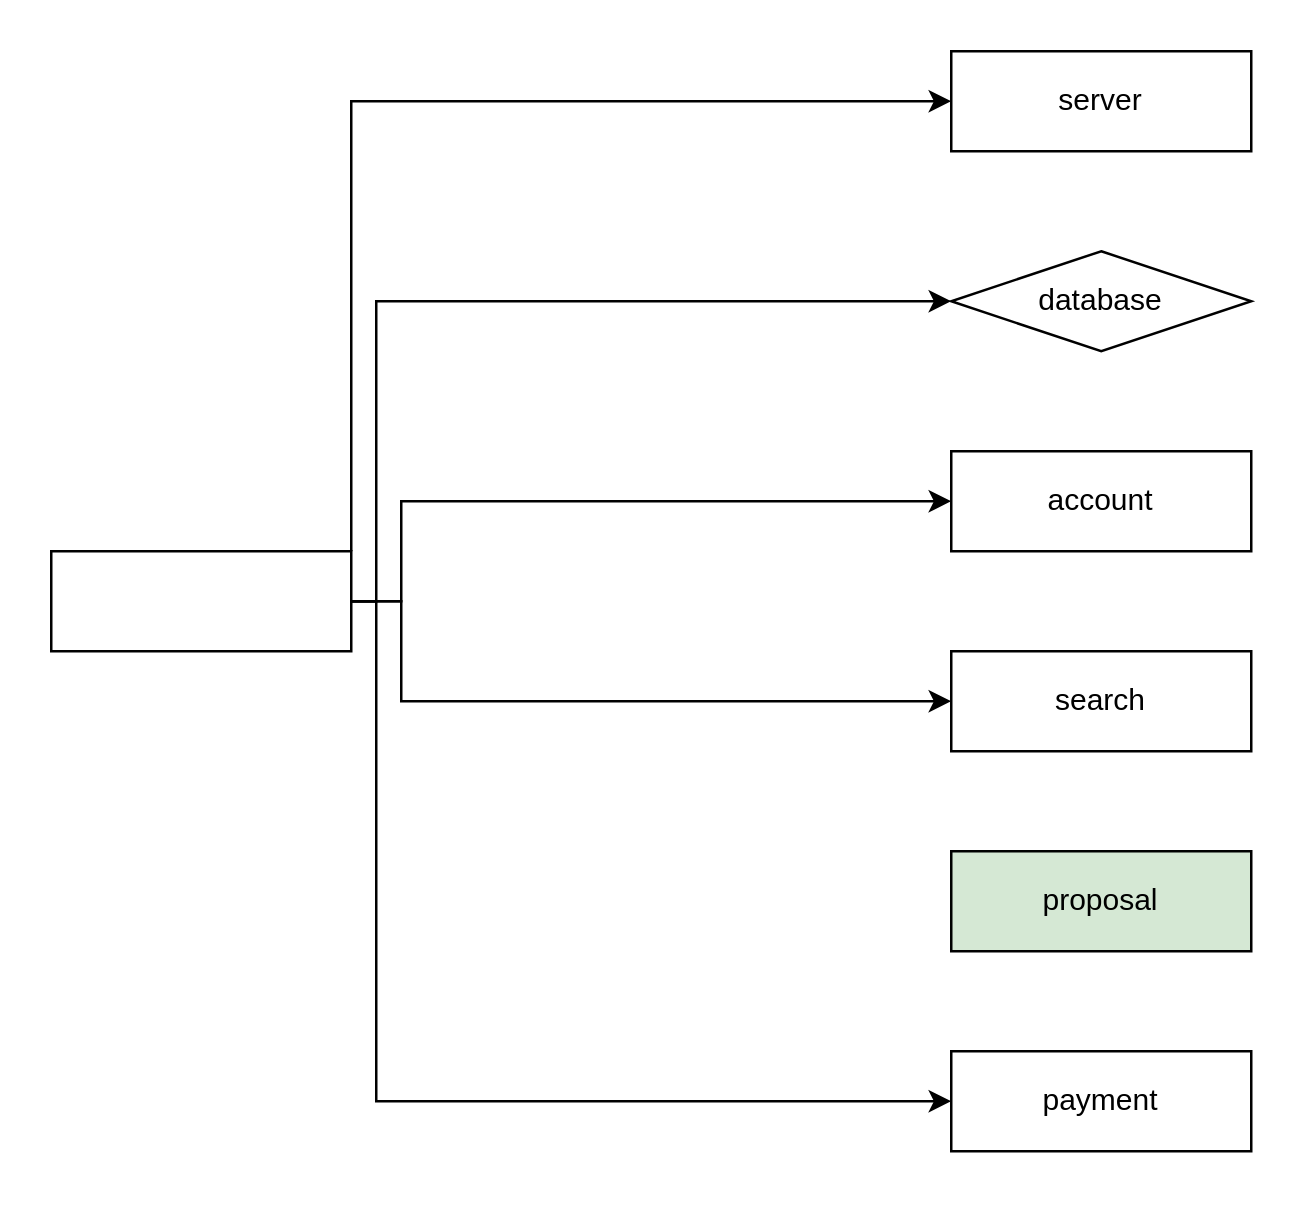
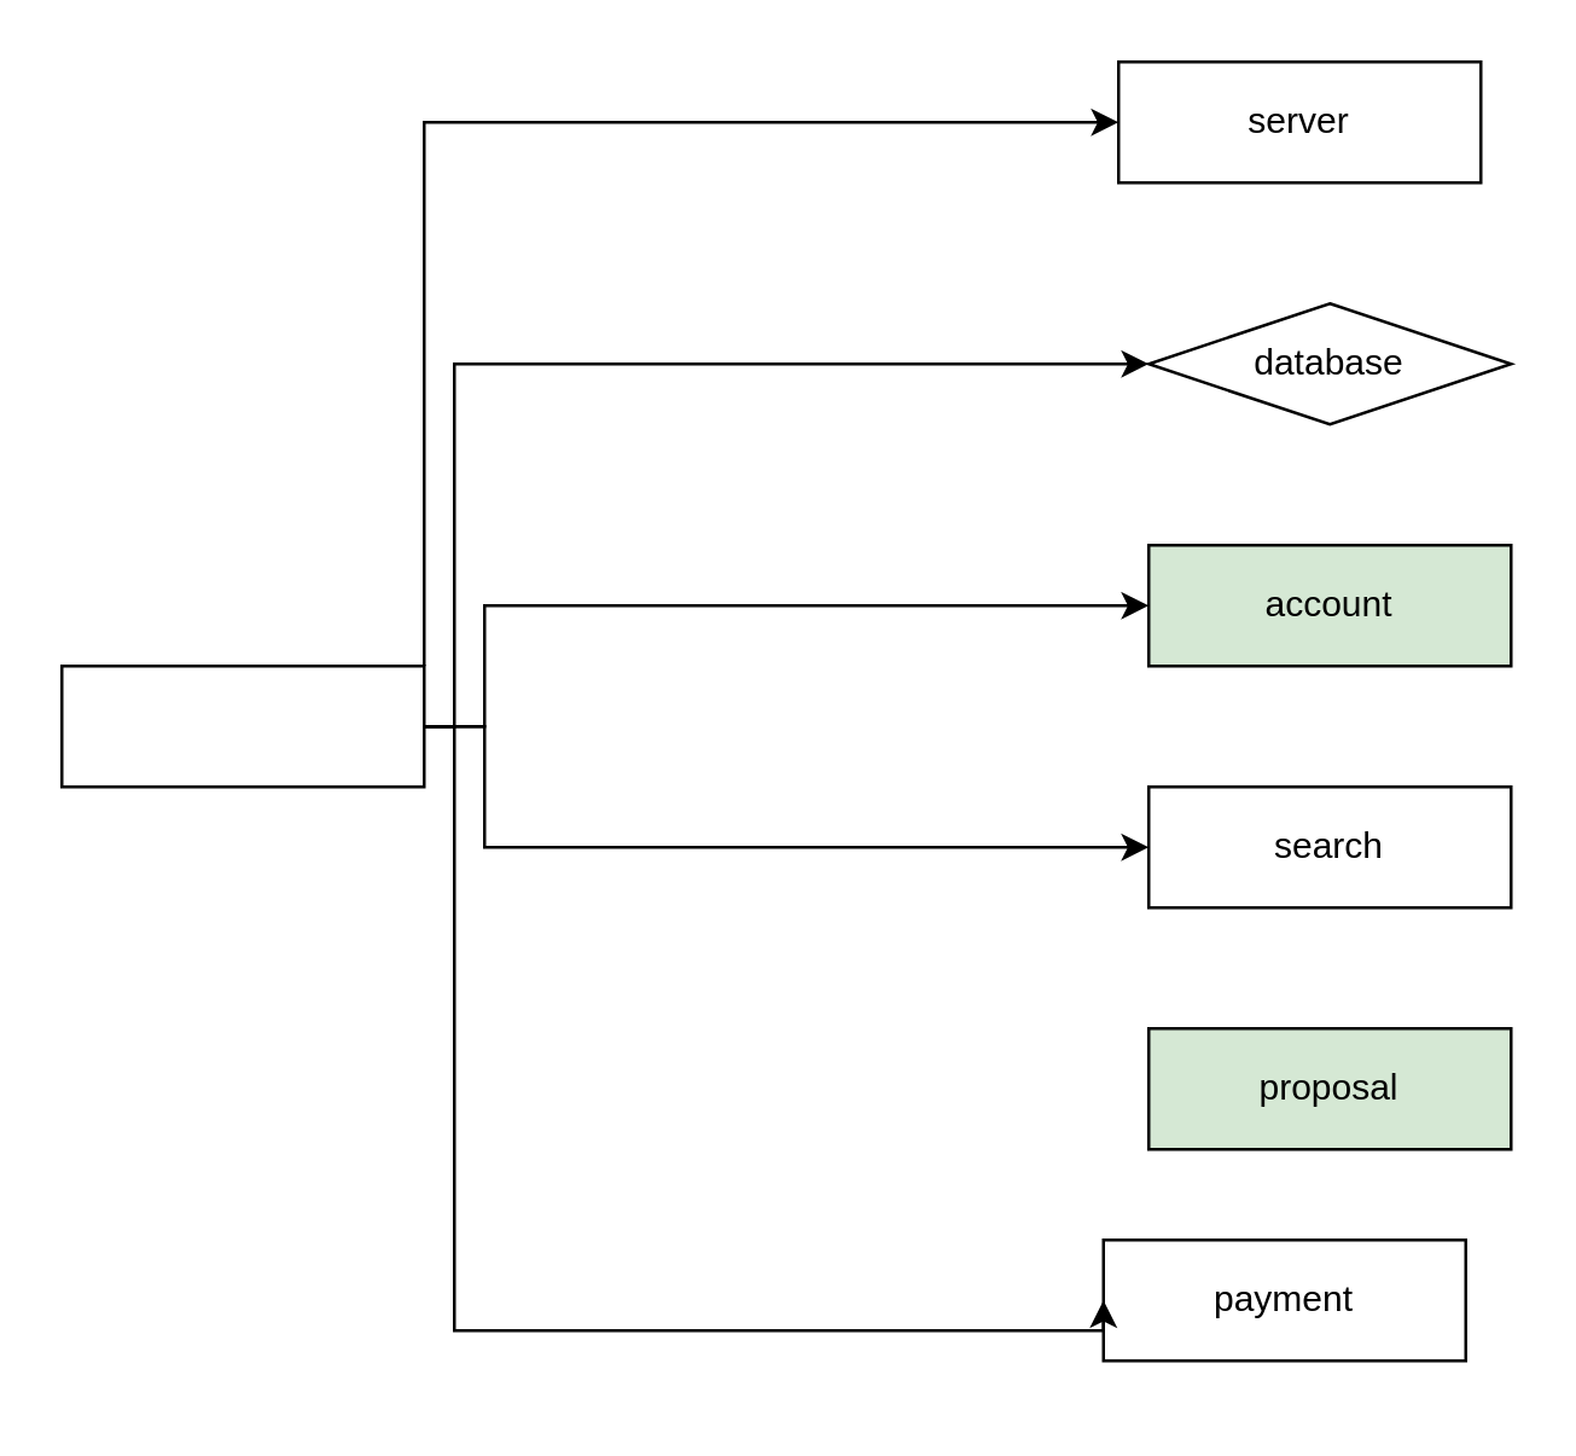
- <mxCell id="2" value="server" style="rounded=0;whiteSpace=wrap;html=1;" vertex="1" parent="1"><mxGeometry x="380" y="20" width="120" height="40" as="geometry" /></mxCell>
+ <mxCell id="2" value="server" style="rounded=0;whiteSpace=wrap;html=1;" vertex="1" parent="1"><mxGeometry x="370" y="20" width="120" height="40" as="geometry" /></mxCell>
- <mxCell id="4" value="account" style="rounded=0;whiteSpace=wrap;html=1;" vertex="1" parent="1"><mxGeometry x="380" y="180" width="120" height="40" as="geometry" /></mxCell>
+ <mxCell id="4" value="account" style="rounded=0;whiteSpace=wrap;html=1;fillColor=#d5e8d4;" vertex="1" parent="1"><mxGeometry x="380" y="180" width="120" height="40" as="geometry" /></mxCell>
- <mxCell id="7" value="payment" style="rounded=0;whiteSpace=wrap;html=1;" vertex="1" parent="1"><mxGeometry x="380" y="420" width="120" height="40" as="geometry" /></mxCell>
+ <mxCell id="7" value="payment" style="rounded=0;whiteSpace=wrap;html=1;" vertex="1" parent="1"><mxGeometry x="365" y="410" width="120" height="40" as="geometry" /></mxCell>
